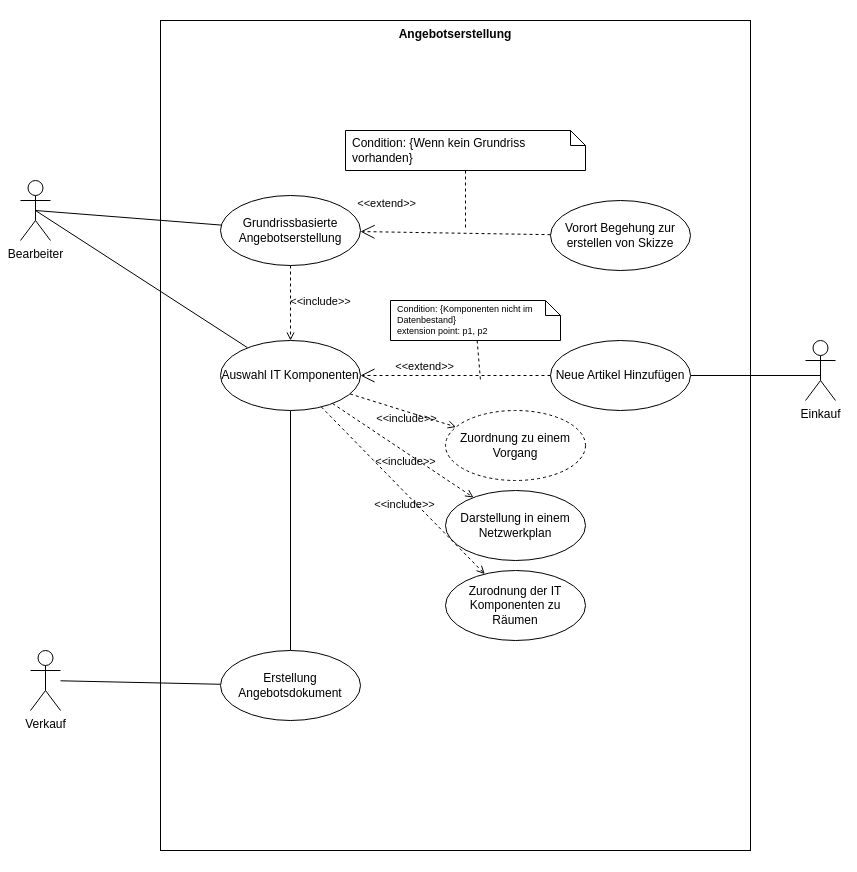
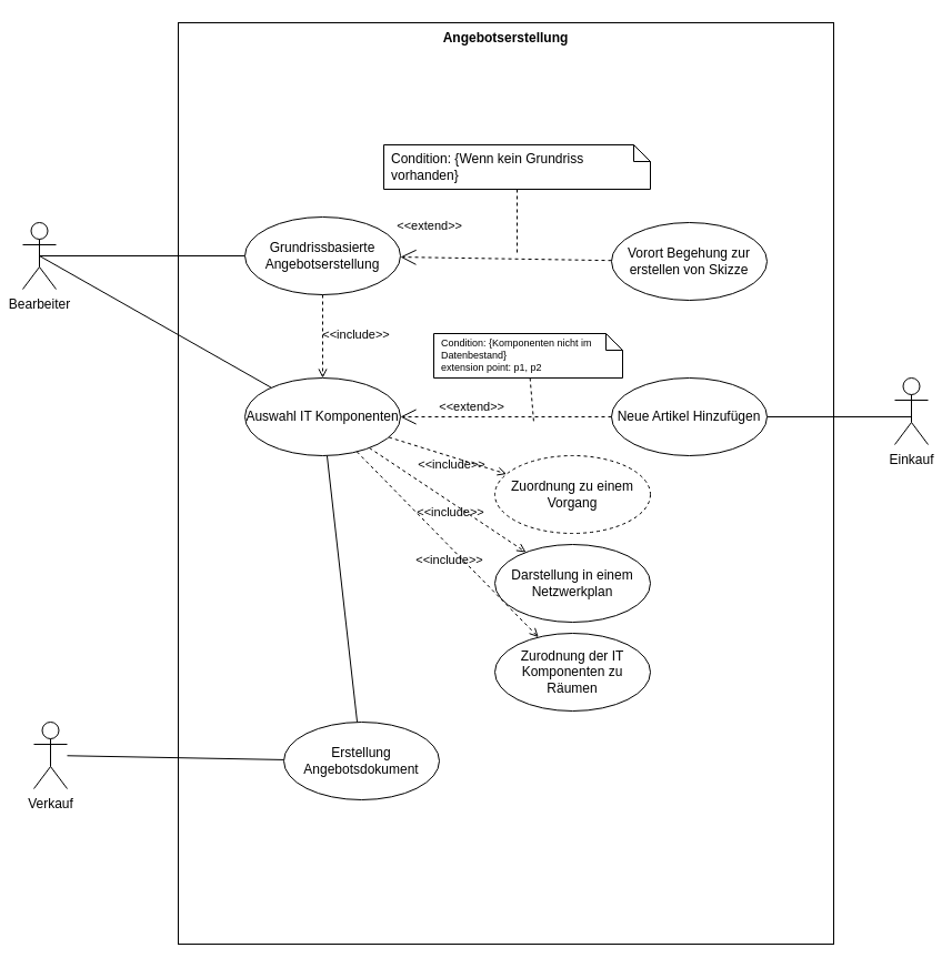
- <mxCell id="3" value="Bearbeiter" style="shape=umlActor;html=1;verticalLabelPosition=bottom;verticalAlign=top;align=center;" parent="1" vertex="1"><mxGeometry x="20" y="180" width="30" height="60" as="geometry" /></mxCell>
+ <mxCell id="3" value="Bearbeiter" style="shape=umlActor;html=1;verticalLabelPosition=bottom;verticalAlign=top;align=center;" parent="1" vertex="1"><mxGeometry x="20" y="200" width="30" height="60" as="geometry" /></mxCell>
- <mxCell id="28" value="Erstellung Angebotsdokument" style="ellipse;whiteSpace=wrap;html=1;" vertex="1" parent="1"><mxGeometry x="220" y="650" width="140" height="70" as="geometry" /></mxCell>
+ <mxCell id="28" value="Erstellung Angebotsdokument" style="ellipse;whiteSpace=wrap;html=1;" vertex="1" parent="1"><mxGeometry x="255" y="650" width="140" height="70" as="geometry" /></mxCell>
